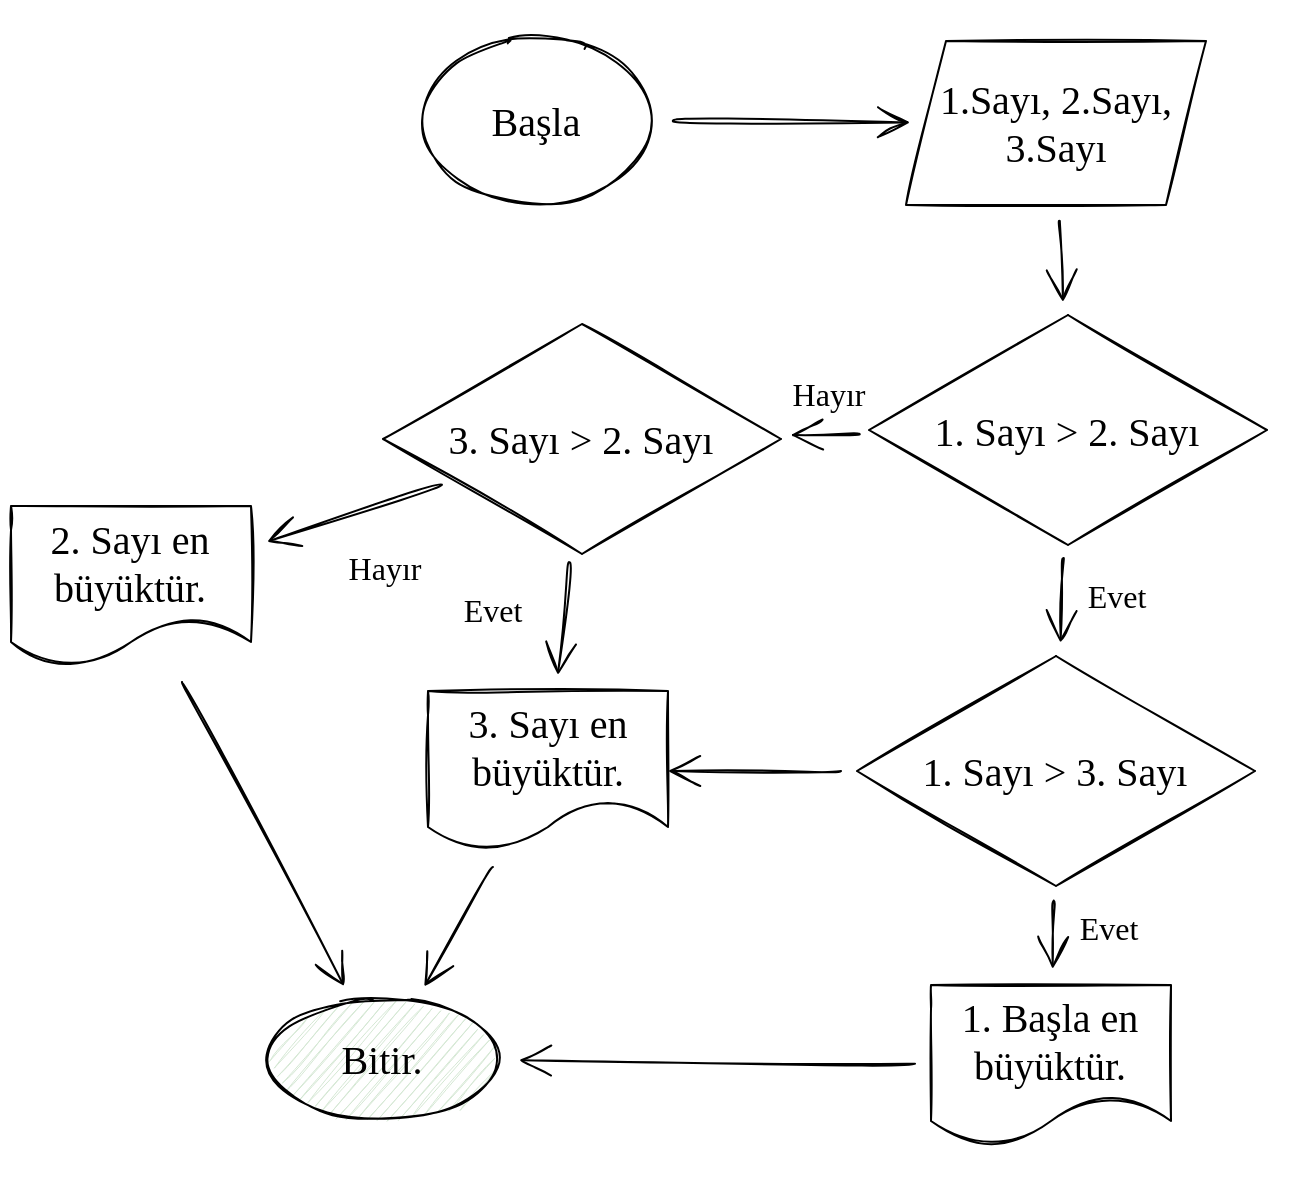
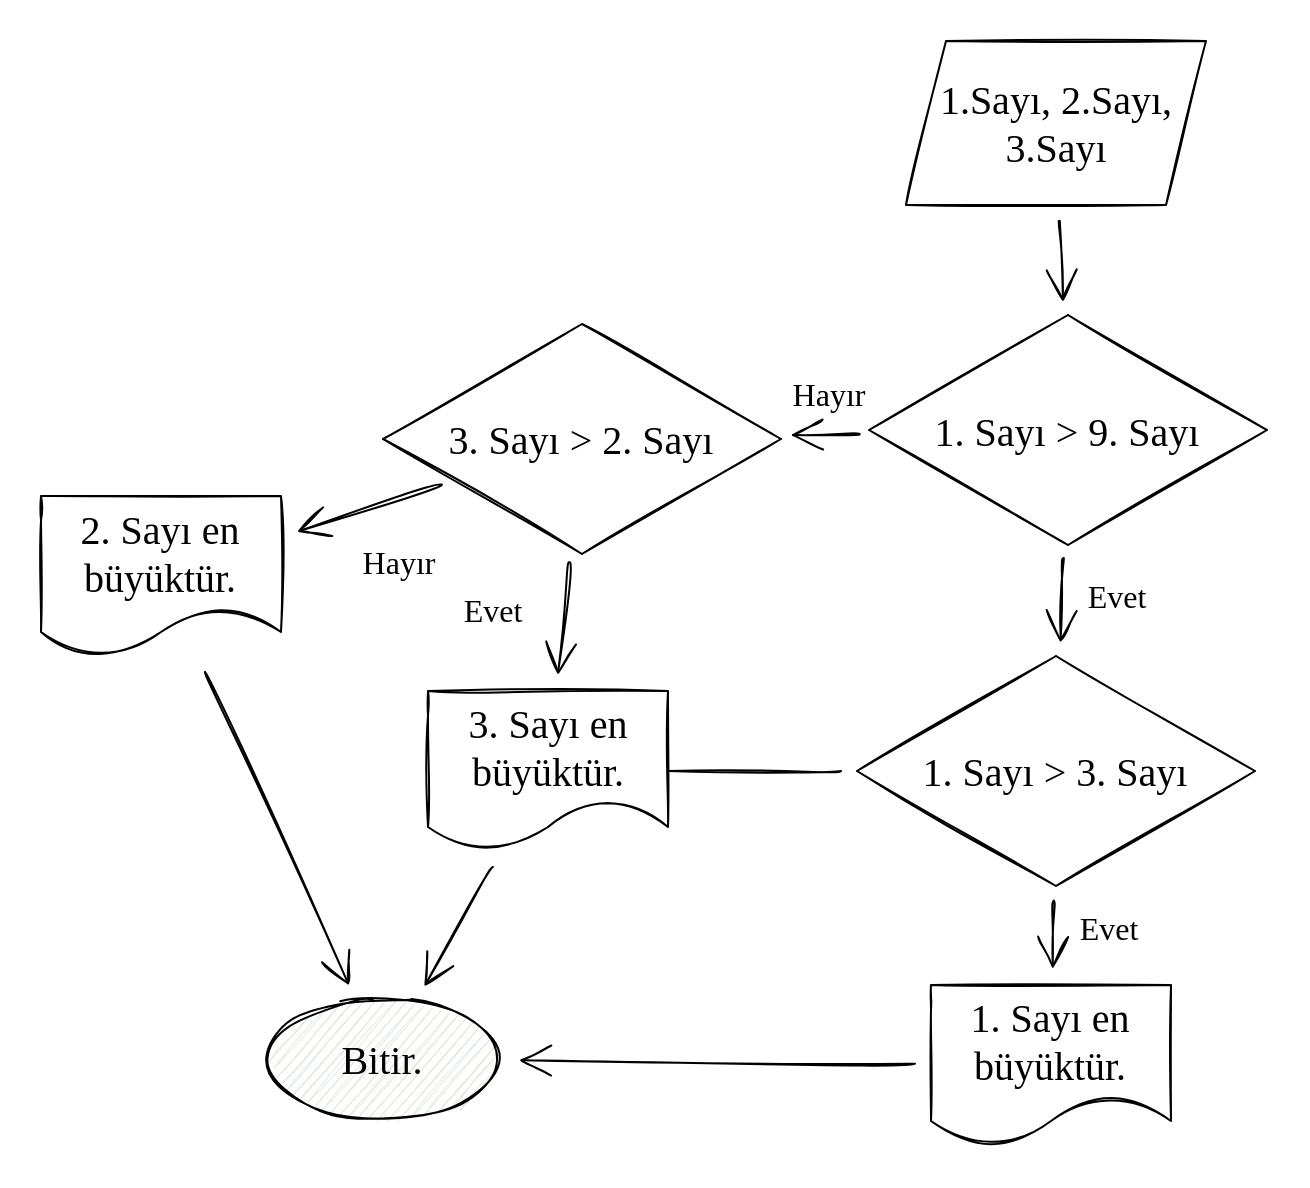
- <mxCell id="3" value="Başla" style="ellipse;whiteSpace=wrap;html=1;sketch=1;hachureGap=4;pointerEvents=0;fontFamily=Architects Daughter;fontSource=https%3A%2F%2Ffonts.googleapis.com%2Fcss%3Ffamily%3DArchitects%2BDaughter;fontSize=20;" vertex="1" parent="1"><mxGeometry x="208" y="20" width="120" height="80" as="geometry" /></mxCell>
- <mxCell id="2" value="" style="edgeStyle=none;curved=1;rounded=0;sketch=1;hachureGap=4;orthogonalLoop=1;jettySize=auto;html=1;fontFamily=Architects Daughter;fontSource=https%3A%2F%2Ffonts.googleapis.com%2Fcss%3Ffamily%3DArchitects%2BDaughter;fontSize=16;endArrow=open;startSize=14;endSize=14;sourcePerimeterSpacing=8;targetPerimeterSpacing=8;" edge="1" parent="1" source="3" target="5"><mxGeometry relative="1" as="geometry" /></mxCell>
- <mxCell id="8" value="1. Sayı &amp;gt; 2. Sayı" style="rhombus;whiteSpace=wrap;html=1;sketch=1;hachureGap=4;pointerEvents=0;fontFamily=Architects Daughter;fontSource=https%3A%2F%2Ffonts.googleapis.com%2Fcss%3Ffamily%3DArchitects%2BDaughter;fontSize=20;" vertex="1" parent="1"><mxGeometry x="434" y="157" width="199" height="115" as="geometry" /></mxCell>
+ <mxCell id="8" value="1. Sayı &amp;gt; 9. Sayı" style="rhombus;whiteSpace=wrap;html=1;sketch=1;hachureGap=4;pointerEvents=0;fontFamily=Architects Daughter;fontSource=https%3A%2F%2Ffonts.googleapis.com%2Fcss%3Ffamily%3DArchitects%2BDaughter;fontSize=20;" vertex="1" parent="1"><mxGeometry x="434" y="157" width="199" height="115" as="geometry" /></mxCell>
- <mxCell id="17" value="2. Sayı en büyüktür." style="shape=document;whiteSpace=wrap;html=1;boundedLbl=1;sketch=1;hachureGap=4;pointerEvents=0;fontFamily=Architects Daughter;fontSource=https%3A%2F%2Ffonts.googleapis.com%2Fcss%3Ffamily%3DArchitects%2BDaughter;fontSize=20;" vertex="1" parent="1"><mxGeometry x="5" y="252.5" width="120" height="80" as="geometry" /></mxCell>
+ <mxCell id="17" value="2. Sayı en büyüktür." style="shape=document;whiteSpace=wrap;html=1;boundedLbl=1;sketch=1;hachureGap=4;pointerEvents=0;fontFamily=Architects Daughter;fontSource=https%3A%2F%2Ffonts.googleapis.com%2Fcss%3Ffamily%3DArchitects%2BDaughter;fontSize=20;" vertex="1" parent="1"><mxGeometry x="20" y="247.5" width="120" height="80" as="geometry" /></mxCell>
- <mxCell id="20" value="" style="edgeStyle=none;curved=1;rounded=0;sketch=1;hachureGap=4;orthogonalLoop=1;jettySize=auto;html=1;fontFamily=Architects Daughter;fontSource=https%3A%2F%2Ffonts.googleapis.com%2Fcss%3Ffamily%3DArchitects%2BDaughter;fontSize=16;endArrow=open;startSize=14;endSize=14;sourcePerimeterSpacing=8;targetPerimeterSpacing=8;entryX=1;entryY=0.5;entryDx=0;entryDy=0;" edge="1" parent="1" source="21" target="15"><mxGeometry relative="1" as="geometry"><mxPoint x="360" y="404.989" as="targetPoint" /></mxGeometry></mxCell>
+ <mxCell id="20" value="" style="edgeStyle=none;curved=1;rounded=0;sketch=1;hachureGap=4;orthogonalLoop=1;jettySize=auto;html=1;fontFamily=Architects Daughter;fontSource=https%3A%2F%2Ffonts.googleapis.com%2Fcss%3Ffamily%3DArchitects%2BDaughter;fontSize=16;endArrow=none;startSize=14;endSize=14;sourcePerimeterSpacing=8;targetPerimeterSpacing=8;entryX=1;entryY=0.5;entryDx=0;entryDy=0;" edge="1" parent="1" source="21" target="15"><mxGeometry relative="1" as="geometry"><mxPoint x="360" y="404.989" as="targetPoint" /></mxGeometry></mxCell>
- <mxCell id="10" value="1. Başla en büyüktür." style="shape=document;whiteSpace=wrap;html=1;boundedLbl=1;sketch=1;hachureGap=4;pointerEvents=0;fontFamily=Architects Daughter;fontSource=https%3A%2F%2Ffonts.googleapis.com%2Fcss%3Ffamily%3DArchitects%2BDaughter;fontSize=20;" vertex="1" parent="1"><mxGeometry x="465" y="492" width="120" height="80" as="geometry" /></mxCell>
+ <mxCell id="10" value="1. Sayı en büyüktür." style="shape=document;whiteSpace=wrap;html=1;boundedLbl=1;sketch=1;hachureGap=4;pointerEvents=0;fontFamily=Architects Daughter;fontSource=https%3A%2F%2Ffonts.googleapis.com%2Fcss%3Ffamily%3DArchitects%2BDaughter;fontSize=20;" vertex="1" parent="1"><mxGeometry x="465" y="492" width="120" height="80" as="geometry" /></mxCell>
